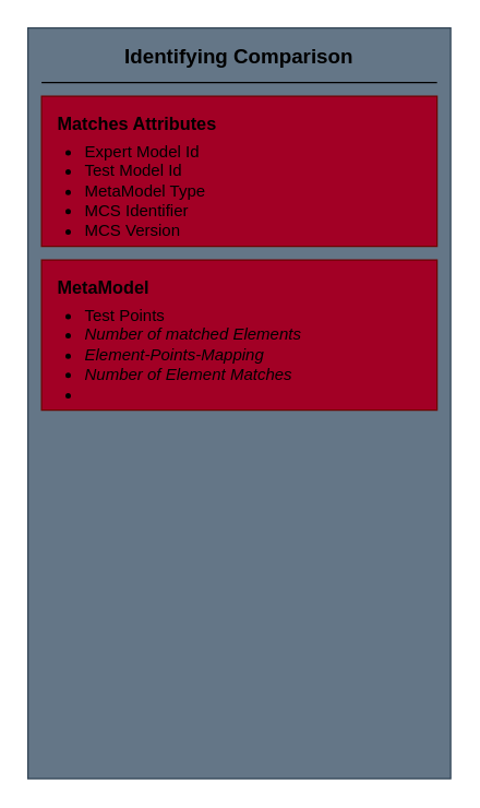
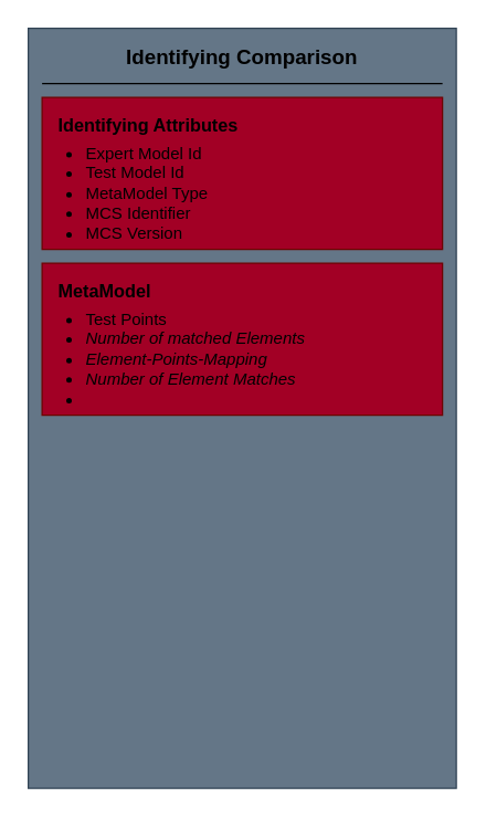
- <mxCell id="7" value="&lt;font style=&quot;font-size: 13px&quot;&gt;&lt;b&gt;Matches Attributes&lt;/b&gt;&lt;/font&gt;" style="text;html=1;strokeColor=none;fillColor=none;align=left;verticalAlign=middle;whiteSpace=wrap;rounded=0;" vertex="1" parent="1"><mxGeometry x="40" y="80" width="280" height="20" as="geometry" /></mxCell>
+ <mxCell id="7" value="&lt;font style=&quot;font-size: 13px&quot;&gt;&lt;b&gt;Identifying Attributes&lt;/b&gt;&lt;/font&gt;" style="text;html=1;strokeColor=none;fillColor=none;align=left;verticalAlign=middle;whiteSpace=wrap;rounded=0;" vertex="1" parent="1"><mxGeometry x="40" y="80" width="280" height="20" as="geometry" /></mxCell>
